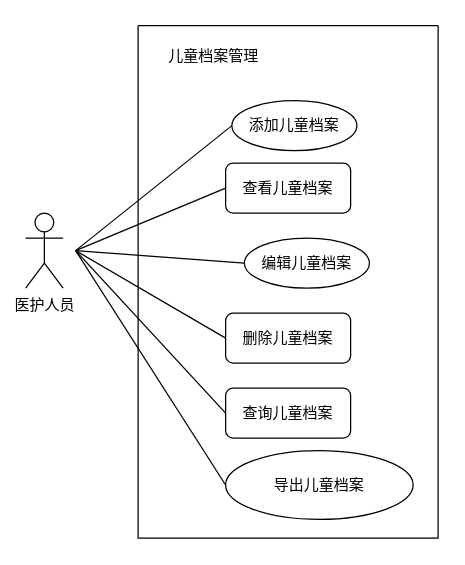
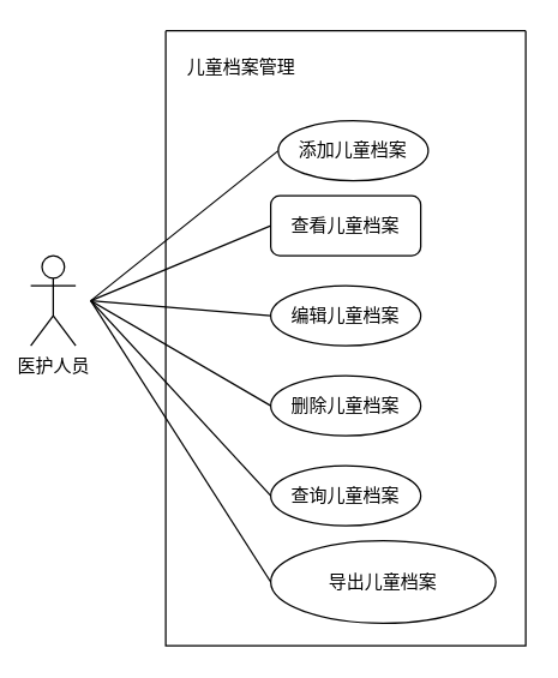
- <mxCell id="16" value="儿童档案管理" style="text;html=1;align=center;verticalAlign=middle;resizable=0;points=[];autosize=1;strokeColor=none;fillColor=none;" vertex="1" parent="15"><mxGeometry x="10" y="10" width="100" height="30" as="geometry" /></mxCell>
+ <mxCell id="16" value="儿童档案管理" style="text;html=1;align=center;verticalAlign=middle;resizable=0;points=[];autosize=1;strokeColor=none;fillColor=none;" vertex="1" parent="15"><mxGeometry y="10" width="100" height="30" as="geometry" /></mxCell>
- <mxCell id="5" value="编辑儿童档案" style="ellipse;whiteSpace=wrap;html=1;" vertex="1" parent="1"><mxGeometry x="195" y="190" width="100" height="40" as="geometry" /></mxCell>
+ <mxCell id="5" value="编辑儿童档案" style="ellipse;whiteSpace=wrap;html=1;" vertex="1" parent="1"><mxGeometry x="180" y="190" width="100" height="40" as="geometry" /></mxCell>
- <mxCell id="6" value="删除儿童档案" style="whiteSpace=wrap;html=1;rounded=1;" vertex="1" parent="1"><mxGeometry x="180" y="250" width="100" height="40" as="geometry" /></mxCell>
+ <mxCell id="6" value="删除儿童档案" style="ellipse;whiteSpace=wrap;html=1;" vertex="1" parent="1"><mxGeometry x="180" y="250" width="100" height="40" as="geometry" /></mxCell>
- <mxCell id="7" value="查询儿童档案" style="whiteSpace=wrap;html=1;rounded=1;" vertex="1" parent="1"><mxGeometry x="180" y="310" width="100" height="40" as="geometry" /></mxCell>
+ <mxCell id="7" value="查询儿童档案" style="ellipse;whiteSpace=wrap;html=1;" vertex="1" parent="1"><mxGeometry x="180" y="310" width="100" height="40" as="geometry" /></mxCell>
